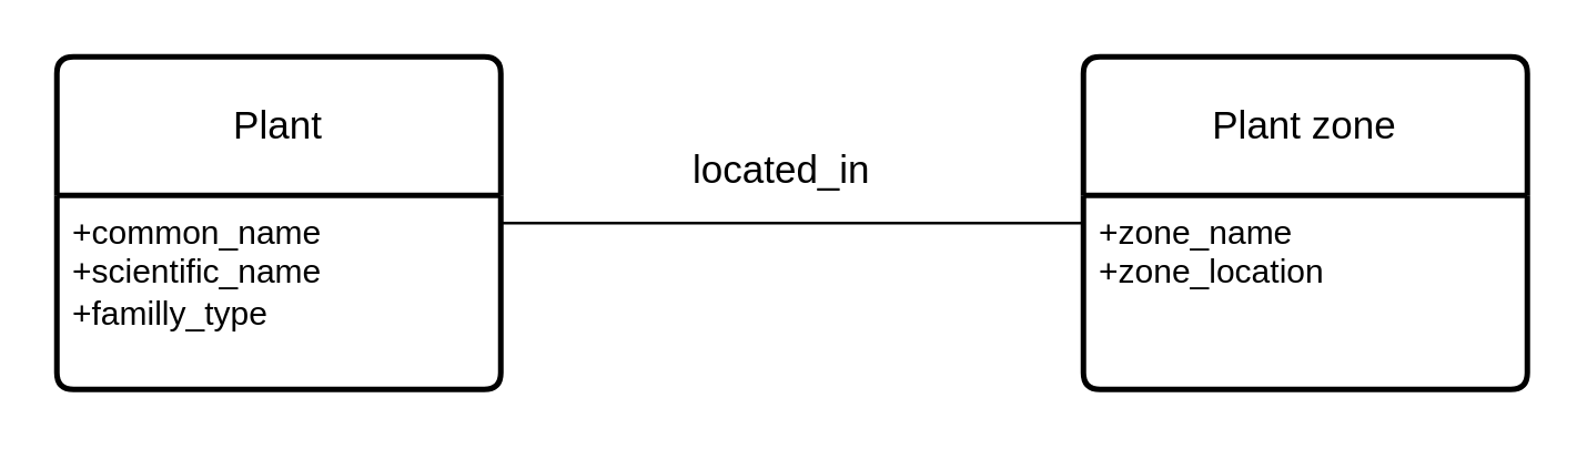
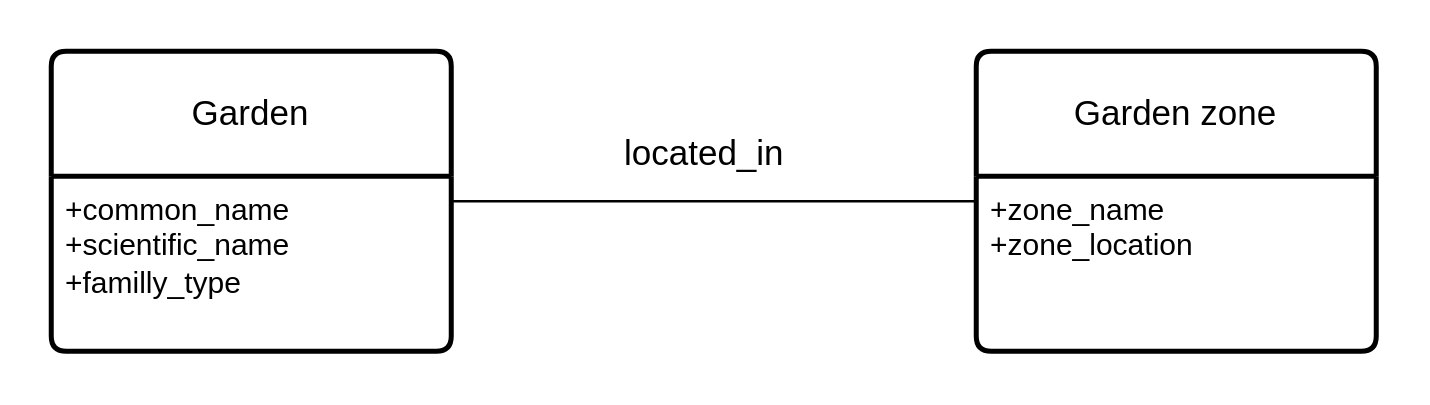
- <mxCell id="4" value="Plant" style="swimlane;childLayout=stackLayout;horizontal=1;startSize=50;horizontalStack=0;rounded=1;fontSize=14;fontStyle=0;strokeWidth=2;resizeParent=0;resizeLast=1;shadow=0;dashed=0;align=center;arcSize=4;whiteSpace=wrap;html=1;" vertex="1" parent="1"><mxGeometry x="20" y="20" width="160" height="120" as="geometry" /></mxCell>
+ <mxCell id="4" value="Garden" style="swimlane;childLayout=stackLayout;horizontal=1;startSize=50;horizontalStack=0;rounded=1;fontSize=14;fontStyle=0;strokeWidth=2;resizeParent=0;resizeLast=1;shadow=0;dashed=0;align=center;arcSize=4;whiteSpace=wrap;html=1;" vertex="1" parent="1"><mxGeometry x="20" y="20" width="160" height="120" as="geometry" /></mxCell>
- <mxCell id="6" value="Plant zone" style="swimlane;childLayout=stackLayout;horizontal=1;startSize=50;horizontalStack=0;rounded=1;fontSize=14;fontStyle=0;strokeWidth=2;resizeParent=0;resizeLast=1;shadow=0;dashed=0;align=center;arcSize=4;whiteSpace=wrap;html=1;" vertex="1" parent="1"><mxGeometry x="390" y="20" width="160" height="120" as="geometry" /></mxCell>
+ <mxCell id="6" value="Garden zone" style="swimlane;childLayout=stackLayout;horizontal=1;startSize=50;horizontalStack=0;rounded=1;fontSize=14;fontStyle=0;strokeWidth=2;resizeParent=0;resizeLast=1;shadow=0;dashed=0;align=center;arcSize=4;whiteSpace=wrap;html=1;" vertex="1" parent="1"><mxGeometry x="390" y="20" width="160" height="120" as="geometry" /></mxCell>
